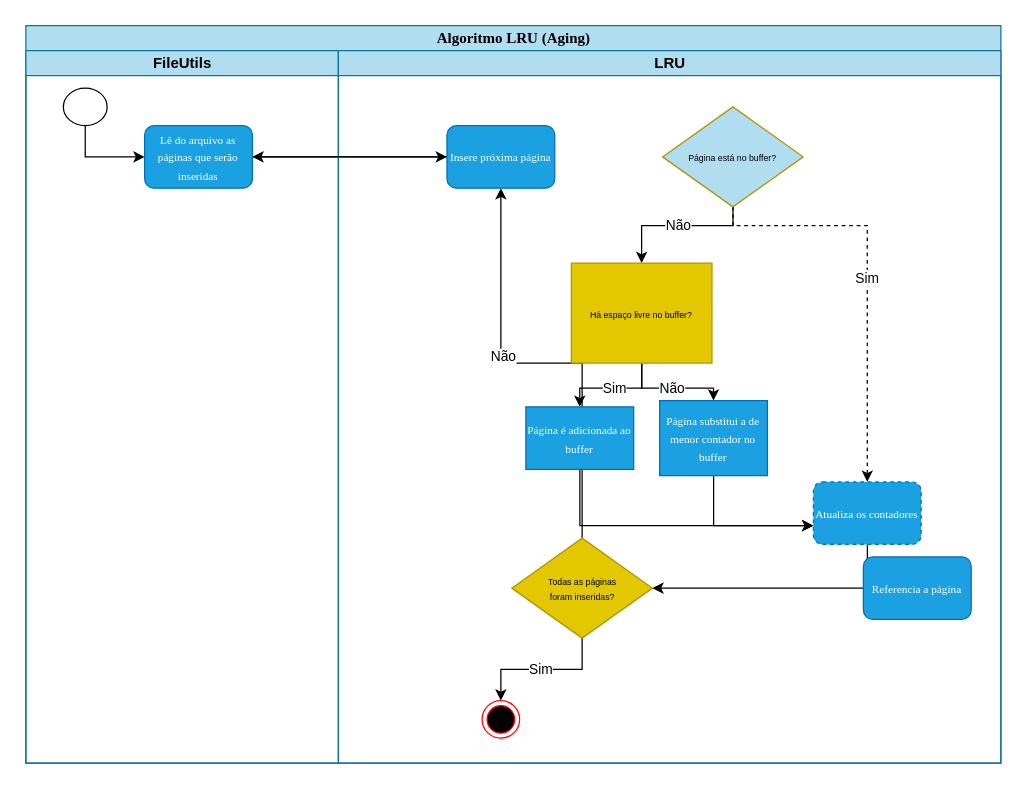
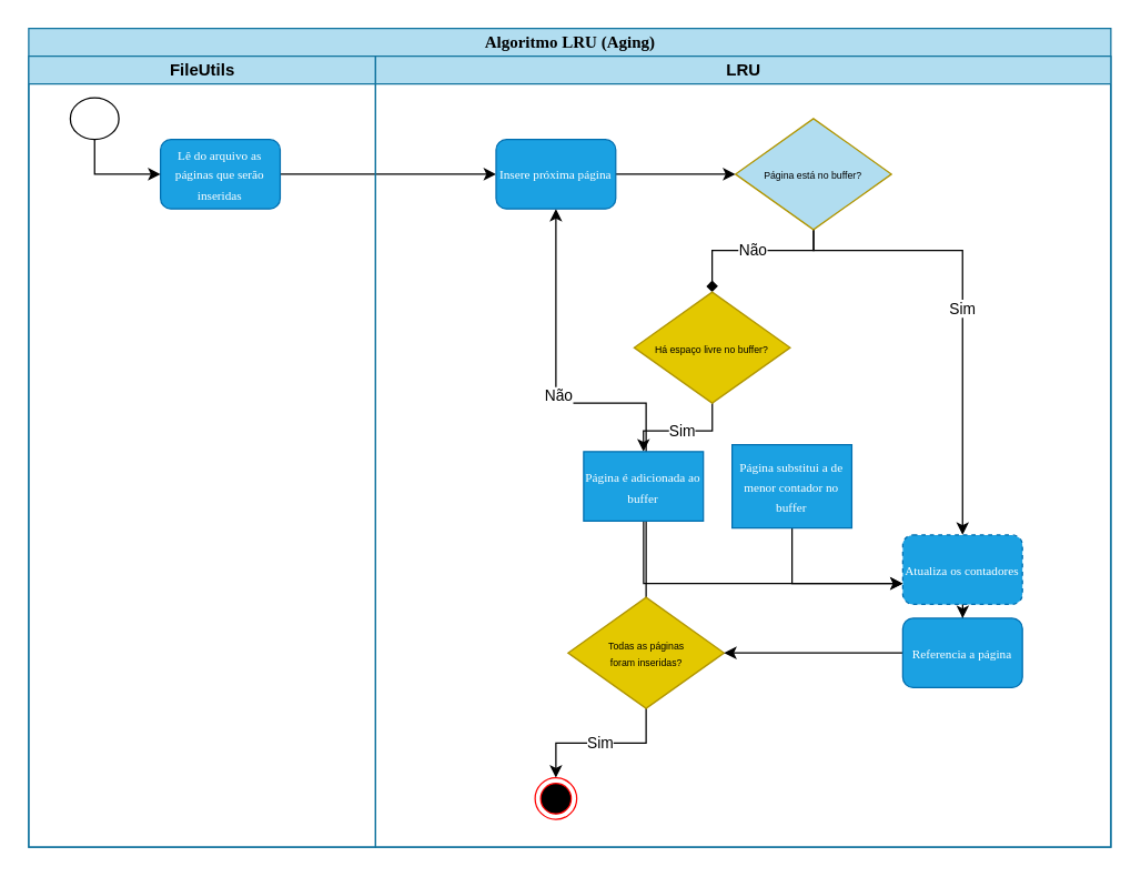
- <mxCell id="13" value="" style="edgeStyle=orthogonalEdgeStyle;rounded=0;orthogonalLoop=1;jettySize=auto;html=1;" edge="1" parent="8" source="14" target="5"><mxGeometry relative="1" as="geometry" /></mxCell>
+ <mxCell id="13" value="" style="edgeStyle=orthogonalEdgeStyle;rounded=0;orthogonalLoop=1;jettySize=auto;html=1;" edge="1" parent="8" source="14" target="17"><mxGeometry relative="1" as="geometry" /></mxCell>
- <mxCell id="15" value="Não" style="edgeStyle=orthogonalEdgeStyle;rounded=0;orthogonalLoop=1;jettySize=auto;html=1;entryX=0.5;entryY=0;entryDx=0;entryDy=0;" edge="1" parent="8" source="17" target="22"><mxGeometry relative="1" as="geometry"><Array as="points"><mxPoint x="316" y="140" /><mxPoint x="243" y="140" /></Array></mxGeometry></mxCell>
+ <mxCell id="15" value="Não" style="edgeStyle=orthogonalEdgeStyle;rounded=0;orthogonalLoop=1;jettySize=auto;html=1;entryX=0.5;entryY=0;entryDx=0;entryDy=0;endArrow=diamond;" edge="1" parent="8" source="17" target="22"><mxGeometry relative="1" as="geometry"><Array as="points"><mxPoint x="316" y="140" /><mxPoint x="243" y="140" /></Array></mxGeometry></mxCell>
- <mxCell id="22" value="&lt;span style=&quot;font-size: 7px;&quot;&gt;Há espaço livre no buffer?&lt;/span&gt;" style="whiteSpace=wrap;html=1;fontSize=10;strokeColor=#B09500;fillColor=#e3c800;fontColor=#000000;rounded=0;" vertex="1" parent="8"><mxGeometry x="186.37" y="170" width="112.5" height="80" as="geometry" /></mxCell>
+ <mxCell id="22" value="&lt;span style=&quot;font-size: 7px;&quot;&gt;Há espaço livre no buffer?&lt;/span&gt;" style="rhombus;whiteSpace=wrap;html=1;fontSize=10;strokeColor=#B09500;fillColor=#e3c800;fontColor=#000000;" vertex="1" parent="8"><mxGeometry x="186.37" y="170" width="112.5" height="80" as="geometry" /></mxCell>
- <mxCell id="16" value="Sim" style="edgeStyle=orthogonalEdgeStyle;rounded=0;orthogonalLoop=1;jettySize=auto;html=1;entryX=0.5;entryY=0;entryDx=0;entryDy=0;dashed=1;" edge="1" parent="8" source="17" target="19"><mxGeometry relative="1" as="geometry"><Array as="points"><mxPoint x="316" y="140" /><mxPoint x="423" y="140" /></Array></mxGeometry></mxCell>
+ <mxCell id="16" value="Sim" style="edgeStyle=orthogonalEdgeStyle;rounded=0;orthogonalLoop=1;jettySize=auto;html=1;entryX=0.5;entryY=0;entryDx=0;entryDy=0;" edge="1" parent="8" source="17" target="19"><mxGeometry relative="1" as="geometry"><Array as="points"><mxPoint x="316" y="140" /><mxPoint x="423" y="140" /></Array></mxGeometry></mxCell>
- <mxCell id="21" value="Não" style="edgeStyle=orthogonalEdgeStyle;rounded=0;orthogonalLoop=1;jettySize=auto;html=1;entryX=0.5;entryY=0;entryDx=0;entryDy=0;" edge="1" parent="8" source="22" target="26"><mxGeometry relative="1" as="geometry" /></mxCell>
- <mxCell id="28" value="&lt;font color=&quot;#ffffff&quot; style=&quot;font-size: 9px&quot; face=&quot;Verdana&quot;&gt;Referencia a página&lt;/font&gt;" style="rounded=1;whiteSpace=wrap;html=1;fillColor=#1ba1e2;strokeColor=#006EAF;fontColor=#ffffff;" vertex="1" parent="8"><mxGeometry x="420" y="405" width="86.25" height="50" as="geometry" /></mxCell>
+ <mxCell id="28" value="&lt;font color=&quot;#ffffff&quot; style=&quot;font-size: 9px&quot; face=&quot;Verdana&quot;&gt;Referencia a página&lt;/font&gt;" style="rounded=1;whiteSpace=wrap;html=1;fillColor=#1ba1e2;strokeColor=#006EAF;fontColor=#ffffff;" vertex="1" parent="8"><mxGeometry x="380" y="405" width="86.25" height="50" as="geometry" /></mxCell>
